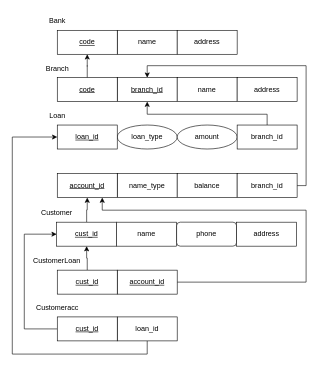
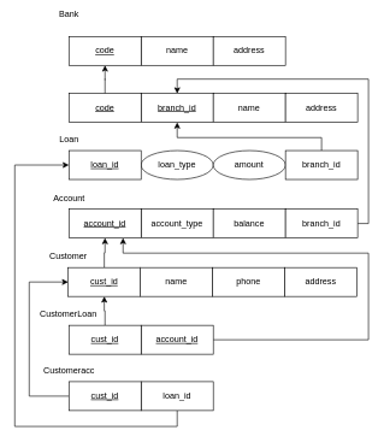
- <mxCell id="2" value="Bank" style="text;html=1;align=center;verticalAlign=middle;resizable=0;points=[];autosize=1;strokeColor=none;fillColor=none;" vertex="1" parent="1"><mxGeometry x="70" y="20" width="50" height="30" as="geometry" /></mxCell>
+ <mxCell id="2" value="Bank" style="text;html=1;align=center;verticalAlign=middle;resizable=0;points=[];autosize=1;strokeColor=none;fillColor=none;" vertex="1" parent="1"><mxGeometry x="70" y="5" width="50" height="30" as="geometry" /></mxCell>
- <mxCell id="6" value="Branch" style="text;html=1;align=center;verticalAlign=middle;resizable=0;points=[];autosize=1;strokeColor=none;fillColor=none;" vertex="1" parent="1"><mxGeometry x="65" y="99" width="60" height="30" as="geometry" /></mxCell>
+ <mxCell id="18" value="Account" style="text;html=1;align=center;verticalAlign=middle;resizable=0;points=[];autosize=1;strokeColor=none;fillColor=none;" vertex="1" parent="1"><mxGeometry x="60" y="259" width="70" height="30" as="geometry" /></mxCell>
- <mxCell id="19" value="name_type" style="whiteSpace=wrap;html=1;align=center;" vertex="1" parent="1"><mxGeometry x="195" y="289" width="100" height="40" as="geometry" /></mxCell>
+ <mxCell id="19" value="account_type" style="whiteSpace=wrap;html=1;align=center;" vertex="1" parent="1"><mxGeometry x="195" y="289" width="100" height="40" as="geometry" /></mxCell>
- <mxCell id="28" value="phone" style="whiteSpace=wrap;html=1;align=center;rounded=1;" vertex="1" parent="1"><mxGeometry x="294" y="370" width="100" height="40" as="geometry" /></mxCell>
+ <mxCell id="28" value="phone" style="whiteSpace=wrap;html=1;align=center;" vertex="1" parent="1"><mxGeometry x="294" y="370" width="100" height="40" as="geometry" /></mxCell>
